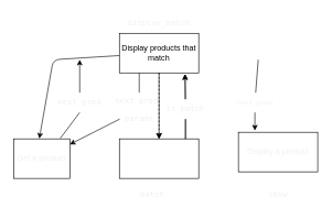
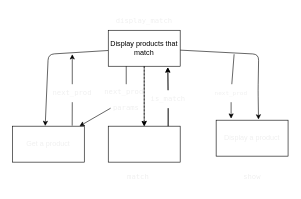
+ <mxCell id="4" style="edgeStyle=none;html=1;entryX=0.589;entryY=-0.019;entryDx=0;entryDy=0;entryPerimeter=0;fontColor=#F0F0F0;" parent="1" source="5" target="10" edge="1"><mxGeometry relative="1" as="geometry"><Array as="points"><mxPoint x="431" y="90" /><mxPoint x="430" y="150" /></Array></mxGeometry></mxCell>
- <mxCell id="7" value="Get a product" style="rounded=0;whiteSpace=wrap;html=1;fontColor=#F0F0F0;" parent="1" vertex="1"><mxGeometry x="20" y="210" width="85" height="60" as="geometry" /></mxCell>
+ <mxCell id="7" value="Get a product" style="rounded=0;whiteSpace=wrap;html=1;fontColor=#F0F0F0;" parent="1" vertex="1"><mxGeometry x="20" y="210" width="120" height="60" as="geometry" /></mxCell>
